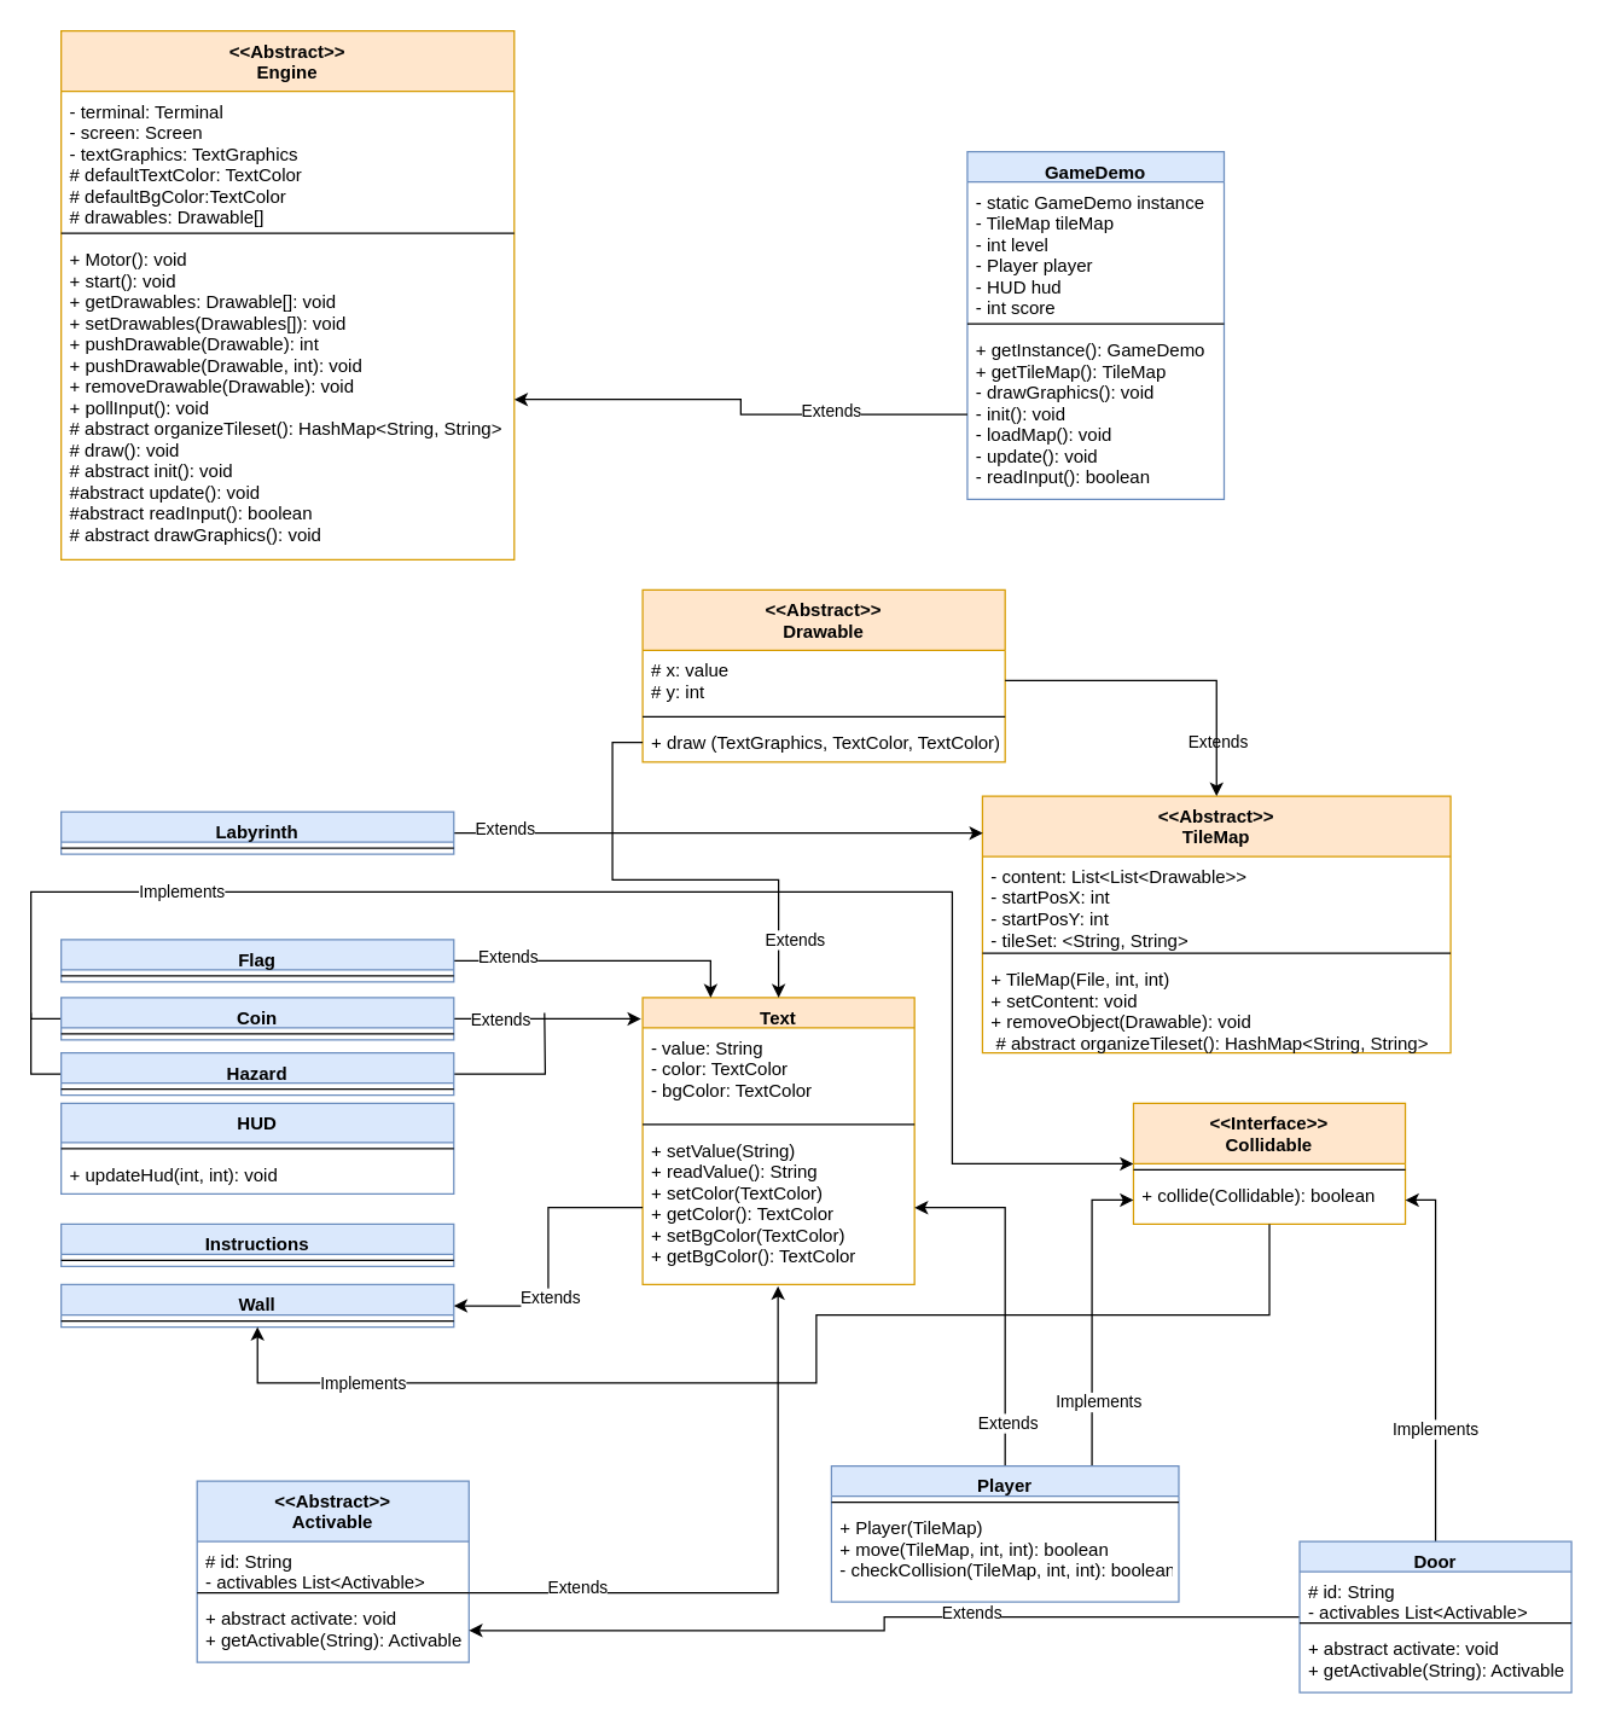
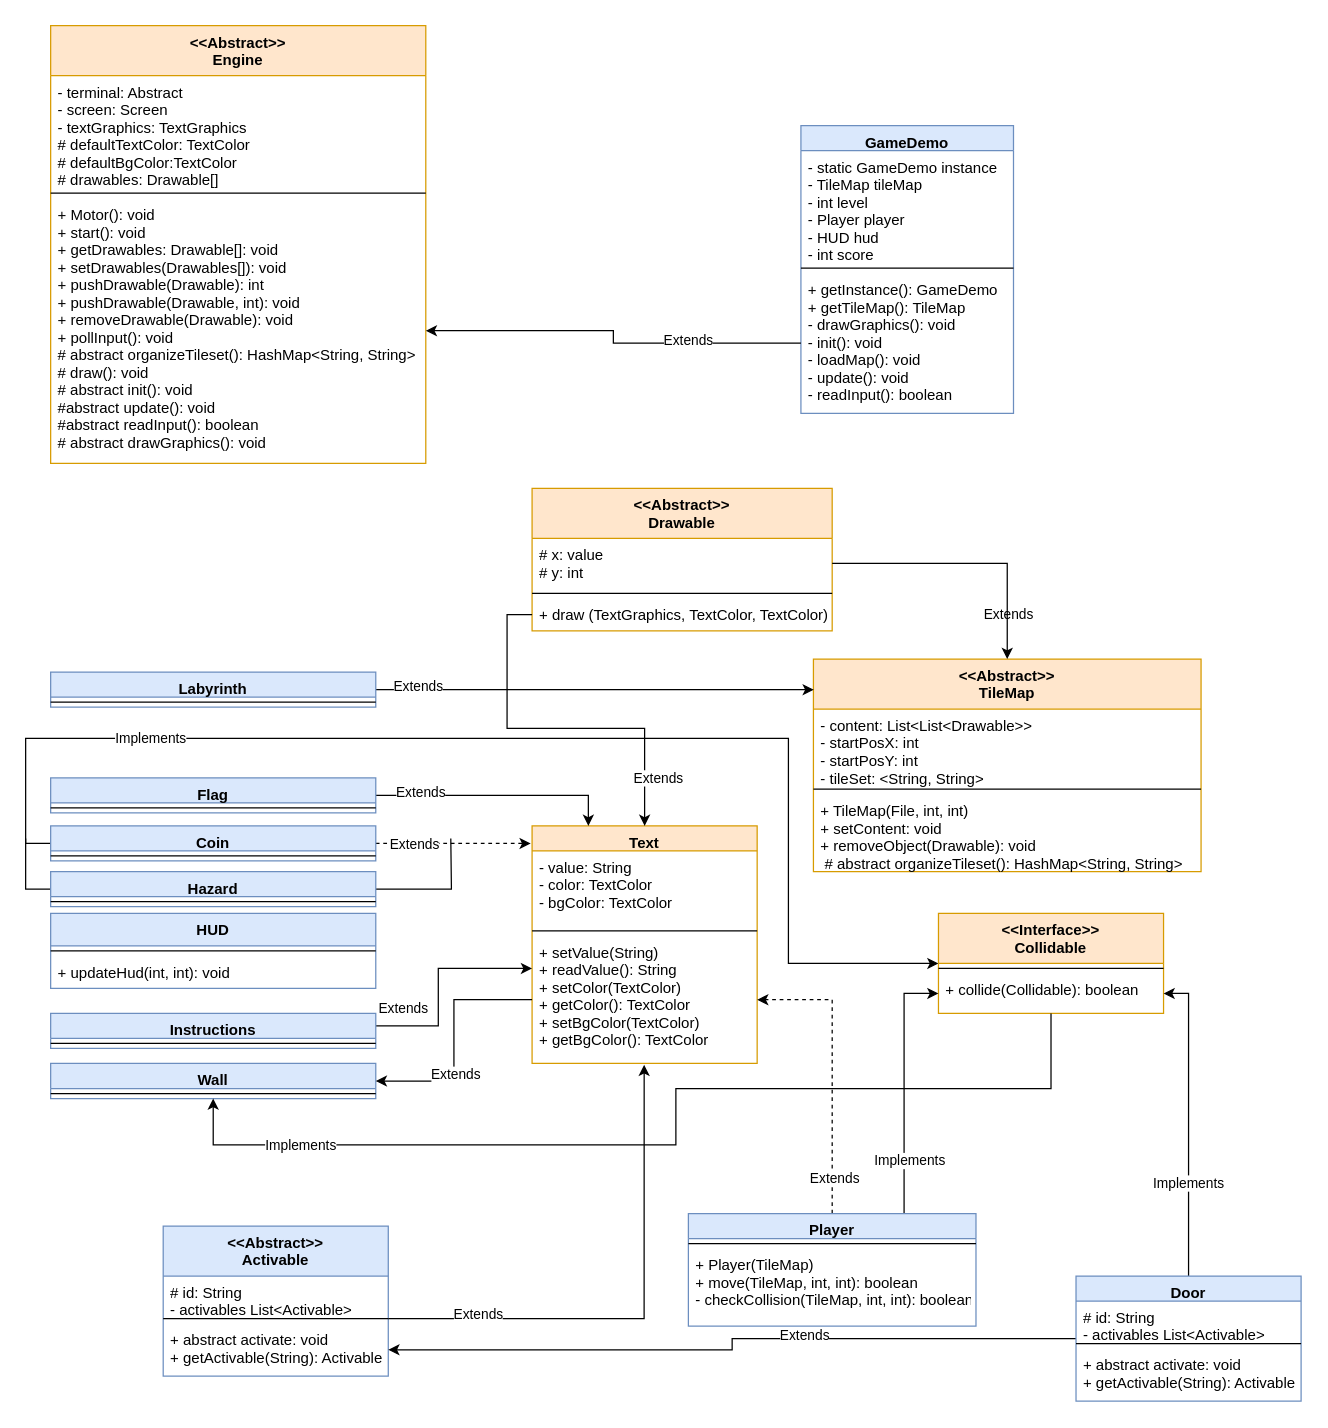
- <mxCell id="3" value="- terminal: Terminal&#10;- screen: Screen&#10;- textGraphics: TextGraphics&#10;# defaultTextColor: TextColor&#10;# defaultBgColor:TextColor&#10;# drawables: Drawable[]" style="text;strokeColor=none;fillColor=none;align=left;verticalAlign=top;spacingLeft=4;spacingRight=4;overflow=hidden;rotatable=0;points=[[0,0.5],[1,0.5]];portConstraint=eastwest;rounded=0;" vertex="1" parent="2"><mxGeometry y="40" width="300" height="90" as="geometry" /></mxCell>
+ <mxCell id="3" value="- terminal: Abstract&#10;- screen: Screen&#10;- textGraphics: TextGraphics&#10;# defaultTextColor: TextColor&#10;# defaultBgColor:TextColor&#10;# drawables: Drawable[]" style="text;strokeColor=none;fillColor=none;align=left;verticalAlign=top;spacingLeft=4;spacingRight=4;overflow=hidden;rotatable=0;points=[[0,0.5],[1,0.5]];portConstraint=eastwest;rounded=0;" vertex="1" parent="2"><mxGeometry y="40" width="300" height="90" as="geometry" /></mxCell>
- <mxCell id="70" style="edgeStyle=orthogonalEdgeStyle;rounded=0;orthogonalLoop=1;jettySize=auto;html=1;entryX=-0.006;entryY=0.074;entryDx=0;entryDy=0;entryPerimeter=0;" edge="1" parent="1" source="74" target="10"><mxGeometry relative="1" as="geometry"><Array as="points"><mxPoint x="362" y="674" /><mxPoint x="362" y="674" /></Array></mxGeometry></mxCell>
+ <mxCell id="70" style="edgeStyle=orthogonalEdgeStyle;rounded=0;orthogonalLoop=1;jettySize=auto;html=1;entryX=-0.006;entryY=0.074;entryDx=0;entryDy=0;entryPerimeter=0;dashed=1;" edge="1" parent="1" source="74" target="10"><mxGeometry relative="1" as="geometry"><Array as="points"><mxPoint x="362" y="674" /><mxPoint x="362" y="674" /></Array></mxGeometry></mxCell>
+ <mxCell id="48" style="edgeStyle=orthogonalEdgeStyle;rounded=0;orthogonalLoop=1;jettySize=auto;html=1;entryX=0;entryY=0.255;entryDx=0;entryDy=0;entryPerimeter=0;" edge="1" parent="1" source="50" target="13"><mxGeometry relative="1" as="geometry"><Array as="points"><mxPoint x="350" y="820" /><mxPoint x="350" y="774" /></Array></mxGeometry></mxCell>
+ <mxCell id="49" value="Extends" style="edgeLabel;html=1;align=center;verticalAlign=middle;resizable=0;points=[];rounded=0;" connectable="0" vertex="1" parent="48"><mxGeometry x="-0.232" y="1" relative="1" as="geometry"><mxPoint x="-28" y="1" as="offset" /></mxGeometry></mxCell>
- <mxCell id="19" style="edgeStyle=orthogonalEdgeStyle;rounded=0;orthogonalLoop=1;jettySize=auto;html=1;" edge="1" parent="1" source="23" target="13"><mxGeometry relative="1" as="geometry" /></mxCell>
+ <mxCell id="19" style="edgeStyle=orthogonalEdgeStyle;rounded=0;orthogonalLoop=1;jettySize=auto;html=1;dashed=1;" edge="1" parent="1" source="23" target="13"><mxGeometry relative="1" as="geometry" /></mxCell>
